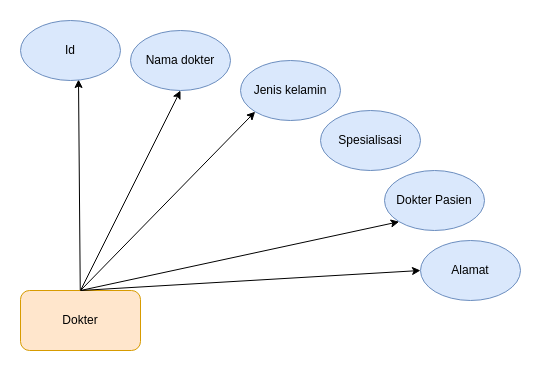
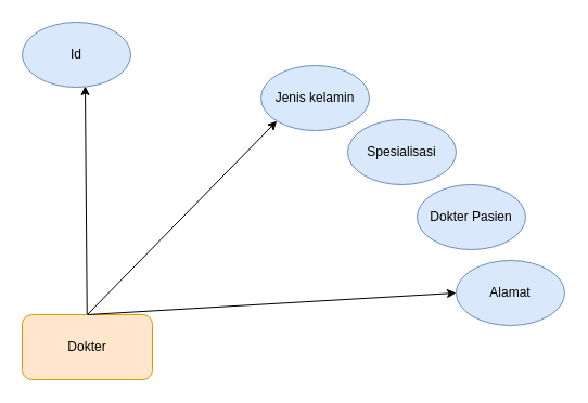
- <mxCell id="7" value="Nama dokter" style="ellipse;whiteSpace=wrap;html=1;strokeColor=#6c8ebf;fillColor=#dae8fc;" vertex="1" parent="1"><mxGeometry x="130" y="30" width="100" height="60" as="geometry" /></mxCell>
- <mxCell id="4" style="edgeStyle=none;rounded=0;orthogonalLoop=1;jettySize=auto;html=1;entryX=0.5;entryY=1;entryDx=0;entryDy=0;exitX=0.5;exitY=0;exitDx=0;exitDy=0;" edge="1" parent="1" source="5" target="7"><mxGeometry relative="1" as="geometry" /></mxCell>
- <mxCell id="12" style="edgeStyle=none;rounded=0;orthogonalLoop=1;jettySize=auto;html=1;entryX=0;entryY=1;entryDx=0;entryDy=0;exitX=0.5;exitY=0;exitDx=0;exitDy=0;" edge="1" parent="1" source="5" target="10"><mxGeometry relative="1" as="geometry"><mxPoint x="80" y="260" as="sourcePoint" /><mxPoint x="344.645" y="171.213" as="targetPoint" /></mxGeometry></mxCell>
